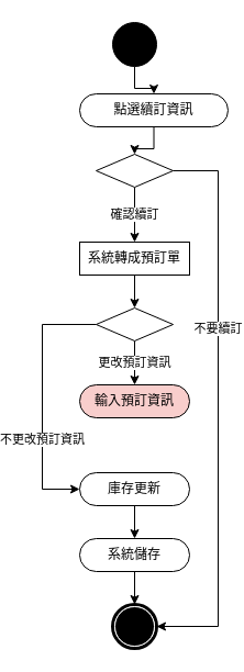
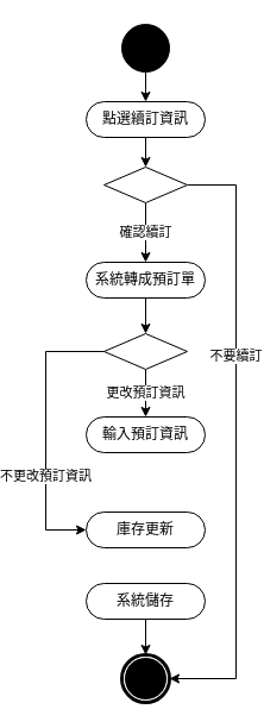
- <mxCell id="6" value="點選續訂資訊" style="rounded=1;whiteSpace=wrap;html=1;shadow=0;comic=0;labelBackgroundColor=none;strokeWidth=1;fontFamily=Verdana;fontSize=12;align=center;arcSize=50;" parent="1" vertex="1"><mxGeometry x="54" y="85" width="135" height="30" as="geometry" /></mxCell>
+ <mxCell id="6" value="點選續訂資訊" style="rounded=1;whiteSpace=wrap;html=1;shadow=0;comic=0;labelBackgroundColor=none;strokeWidth=1;fontFamily=Verdana;fontSize=12;align=center;arcSize=50;" parent="1" vertex="1"><mxGeometry x="54" y="85" width="100" height="30" as="geometry" /></mxCell>
- <mxCell id="10" value="系統轉成預訂單" style="whiteSpace=wrap;html=1;shadow=0;comic=0;labelBackgroundColor=none;strokeWidth=1;fontFamily=Verdana;fontSize=12;align=center;arcSize=50;rounded=0;" parent="1" vertex="1"><mxGeometry x="54" y="220" width="100" height="30" as="geometry" /></mxCell>
+ <mxCell id="10" value="系統轉成預訂單" style="rounded=1;whiteSpace=wrap;html=1;shadow=0;comic=0;labelBackgroundColor=none;strokeWidth=1;fontFamily=Verdana;fontSize=12;align=center;arcSize=50;" parent="1" vertex="1"><mxGeometry x="54" y="220" width="100" height="30" as="geometry" /></mxCell>
- <mxCell id="19" value="輸入預訂資訊" style="rounded=1;whiteSpace=wrap;html=1;shadow=0;comic=0;labelBackgroundColor=none;strokeWidth=1;fontFamily=Verdana;fontSize=12;align=center;arcSize=50;fillColor=#f8cecc;" vertex="1" parent="1"><mxGeometry x="54" y="350" width="100" height="30" as="geometry" /></mxCell>
+ <mxCell id="19" value="輸入預訂資訊" style="rounded=1;whiteSpace=wrap;html=1;shadow=0;comic=0;labelBackgroundColor=none;strokeWidth=1;fontFamily=Verdana;fontSize=12;align=center;arcSize=50;" vertex="1" parent="1"><mxGeometry x="54" y="350" width="100" height="30" as="geometry" /></mxCell>
- <mxCell id="14" style="edgeStyle=orthogonalEdgeStyle;rounded=0;orthogonalLoop=1;jettySize=auto;html=1;entryX=0.5;entryY=0;entryDx=0;entryDy=0;" edge="1" parent="1" source="15" target="8"><mxGeometry relative="1" as="geometry" /></mxCell>
